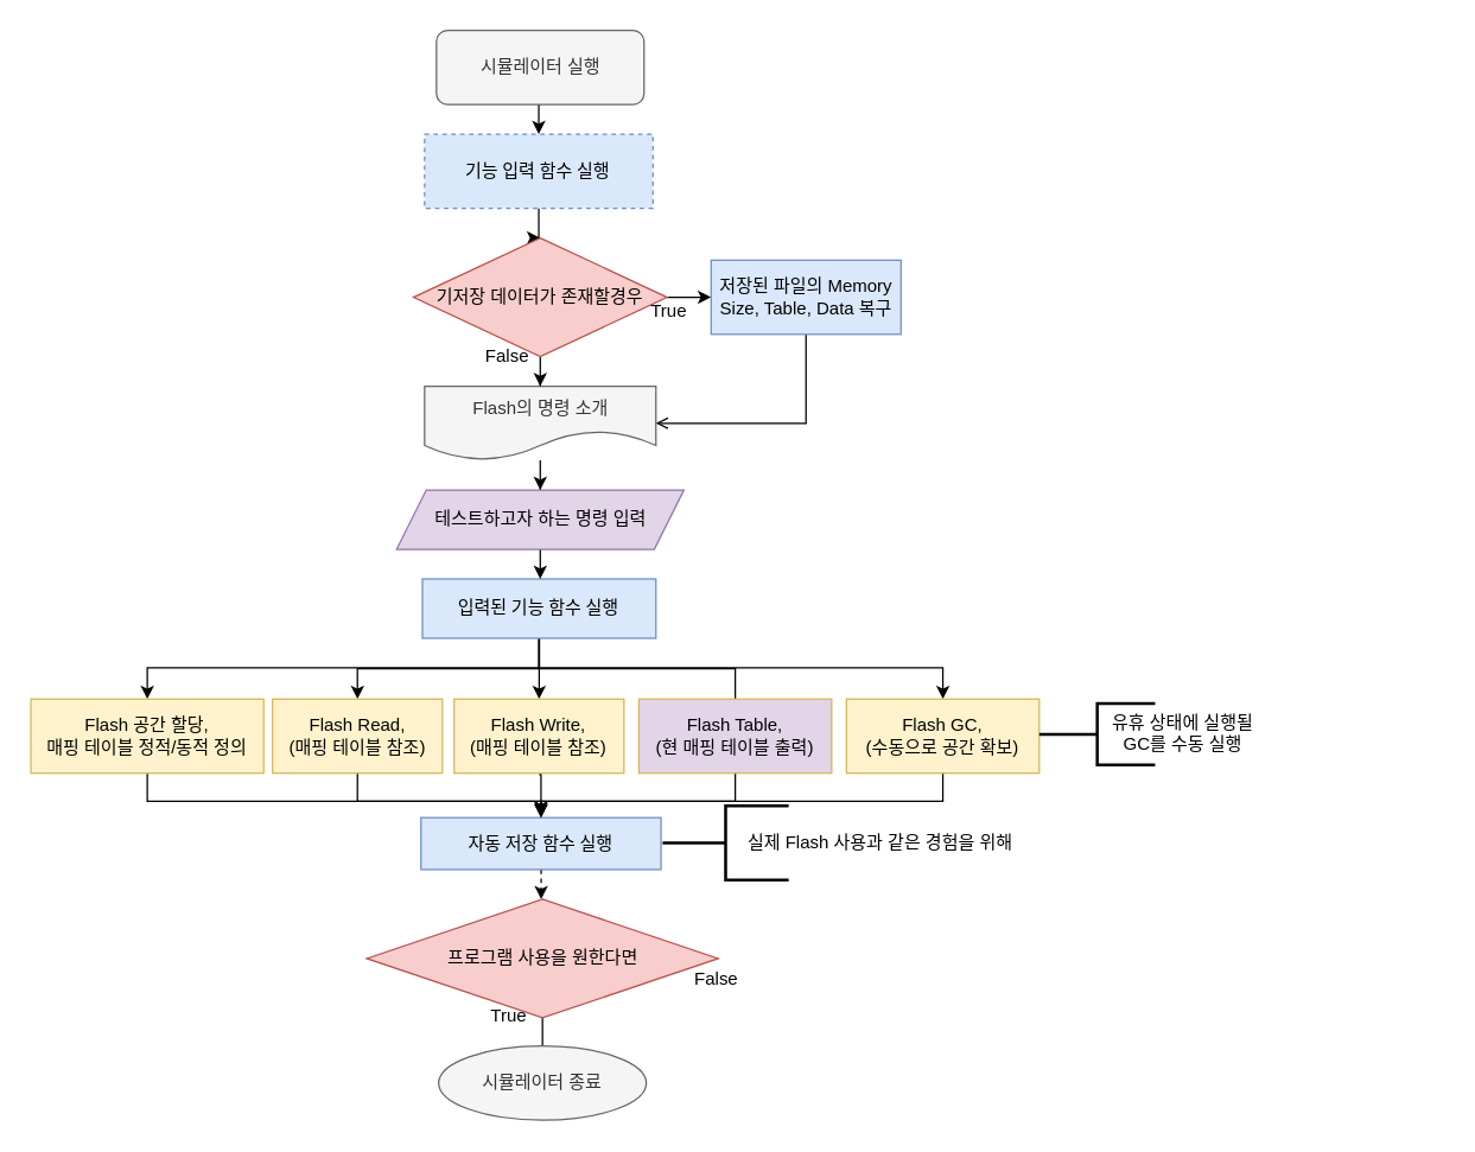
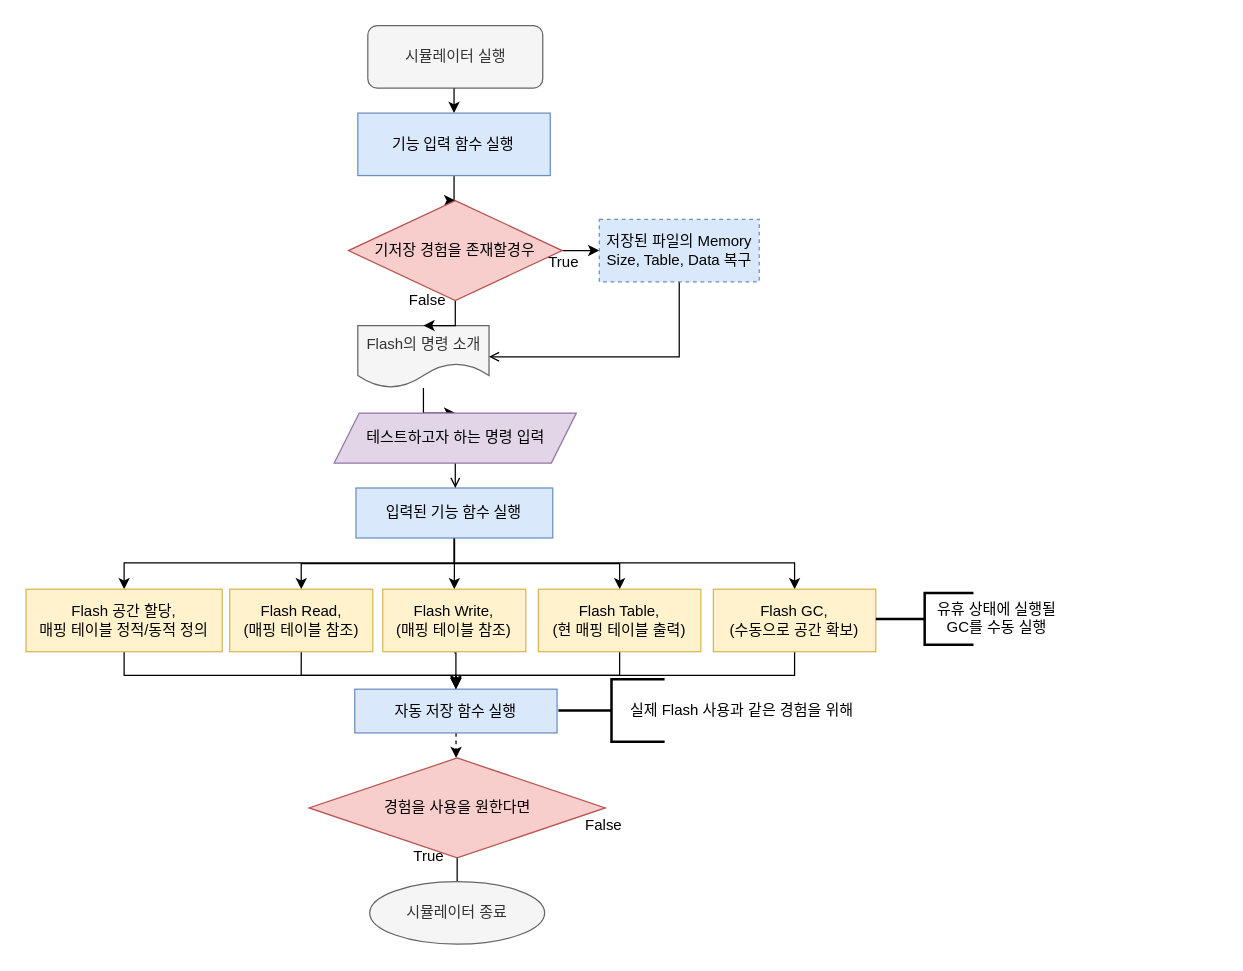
- <mxCell id="5" value="기능 입력 함수 실행" style="rounded=0;whiteSpace=wrap;html=1;labelBackgroundColor=none;fontFamily=나눔스퀘어라운드 Bold;fillColor=#dae8fc;strokeColor=#6c8ebf;dashed=1;" parent="1" vertex="1"><mxGeometry x="285.49" y="90" width="154.02" height="50" as="geometry" /></mxCell>
+ <mxCell id="5" value="기능 입력 함수 실행" style="rounded=0;whiteSpace=wrap;html=1;labelBackgroundColor=none;fontFamily=나눔스퀘어라운드 Bold;fillColor=#dae8fc;strokeColor=#6c8ebf;" parent="1" vertex="1"><mxGeometry x="285.49" y="90" width="154.02" height="50" as="geometry" /></mxCell>
- <mxCell id="18" value="기저장 데이터가 존재할경우" style="rhombus;whiteSpace=wrap;html=1;fillColor=#f8cecc;strokeColor=#b85450;" parent="1" vertex="1"><mxGeometry x="278" y="160" width="171" height="80" as="geometry" /></mxCell>
+ <mxCell id="18" value="기저장 경험을 존재할경우" style="rhombus;whiteSpace=wrap;html=1;fillColor=#f8cecc;strokeColor=#b85450;" parent="1" vertex="1"><mxGeometry x="278" y="160" width="171" height="80" as="geometry" /></mxCell>
- <mxCell id="22" value="저장된 파일의 Memory Size, Table, Data 복구" style="rounded=0;whiteSpace=wrap;html=1;fillColor=#dae8fc;strokeColor=#6c8ebf;" parent="1" vertex="1"><mxGeometry x="478.73" y="175" width="128" height="50" as="geometry" /></mxCell>
+ <mxCell id="22" value="저장된 파일의 Memory Size, Table, Data 복구" style="rounded=0;whiteSpace=wrap;html=1;fillColor=#dae8fc;strokeColor=#6c8ebf;dashed=1;" parent="1" vertex="1"><mxGeometry x="478.73" y="175" width="128" height="50" as="geometry" /></mxCell>
- <mxCell id="7" value="Flash의 명령 소개" style="shape=document;whiteSpace=wrap;html=1;boundedLbl=1;size=0.4;fillColor=#f5f5f5;strokeColor=#666666;fontColor=#333333;" parent="1" vertex="1"><mxGeometry x="285.5" y="260" width="156" height="50" as="geometry" /></mxCell>
+ <mxCell id="7" value="Flash의 명령 소개" style="shape=document;whiteSpace=wrap;html=1;boundedLbl=1;size=0.4;fillColor=#f5f5f5;strokeColor=#666666;fontColor=#333333;" parent="1" vertex="1"><mxGeometry x="285.5" y="260" width="105" height="50" as="geometry" /></mxCell>
- <mxCell id="14" style="edgeStyle=orthogonalEdgeStyle;rounded=0;orthogonalLoop=1;jettySize=auto;html=1;entryX=0.5;entryY=0;entryDx=0;entryDy=0;" parent="1" source="15" target="13" edge="1"><mxGeometry relative="1" as="geometry" /></mxCell>
+ <mxCell id="14" style="edgeStyle=orthogonalEdgeStyle;rounded=0;orthogonalLoop=1;jettySize=auto;html=1;entryX=0.5;entryY=0;entryDx=0;entryDy=0;endArrow=open;" parent="1" source="15" target="13" edge="1"><mxGeometry relative="1" as="geometry" /></mxCell>
- <mxCell id="11" style="edgeStyle=orthogonalEdgeStyle;rounded=0;orthogonalLoop=1;jettySize=auto;html=1;entryX=0.5;entryY=0;entryDx=0;entryDy=0;endArrow=none;" parent="1" source="13" target="37" edge="1"><mxGeometry relative="1" as="geometry" /></mxCell>
+ <mxCell id="11" style="edgeStyle=orthogonalEdgeStyle;rounded=0;orthogonalLoop=1;jettySize=auto;html=1;entryX=0.5;entryY=0;entryDx=0;entryDy=0;" parent="1" source="13" target="37" edge="1"><mxGeometry relative="1" as="geometry" /></mxCell>
- <mxCell id="37" value="Flash Table,&lt;br&gt;(현 매핑 테이블 출력)" style="rounded=0;whiteSpace=wrap;html=1;fillColor=#e1d5e7;strokeColor=#d6b656;" parent="1" vertex="1"><mxGeometry x="430" y="471" width="130" height="50" as="geometry" /></mxCell>
+ <mxCell id="37" value="Flash Table,&lt;br&gt;(현 매핑 테이블 출력)" style="rounded=0;whiteSpace=wrap;html=1;fillColor=#fff2cc;strokeColor=#d6b656;" parent="1" vertex="1"><mxGeometry x="430" y="471" width="130" height="50" as="geometry" /></mxCell>
- <mxCell id="26" value="프로그램 사용을 원한다면" style="rhombus;whiteSpace=wrap;html=1;fillColor=#f8cecc;strokeColor=#b85450;" parent="1" vertex="1"><mxGeometry x="246.5" y="606" width="237" height="80" as="geometry" /></mxCell>
+ <mxCell id="26" value="경험을 사용을 원한다면" style="rhombus;whiteSpace=wrap;html=1;fillColor=#f8cecc;strokeColor=#b85450;" parent="1" vertex="1"><mxGeometry x="246.5" y="606" width="237" height="80" as="geometry" /></mxCell>
